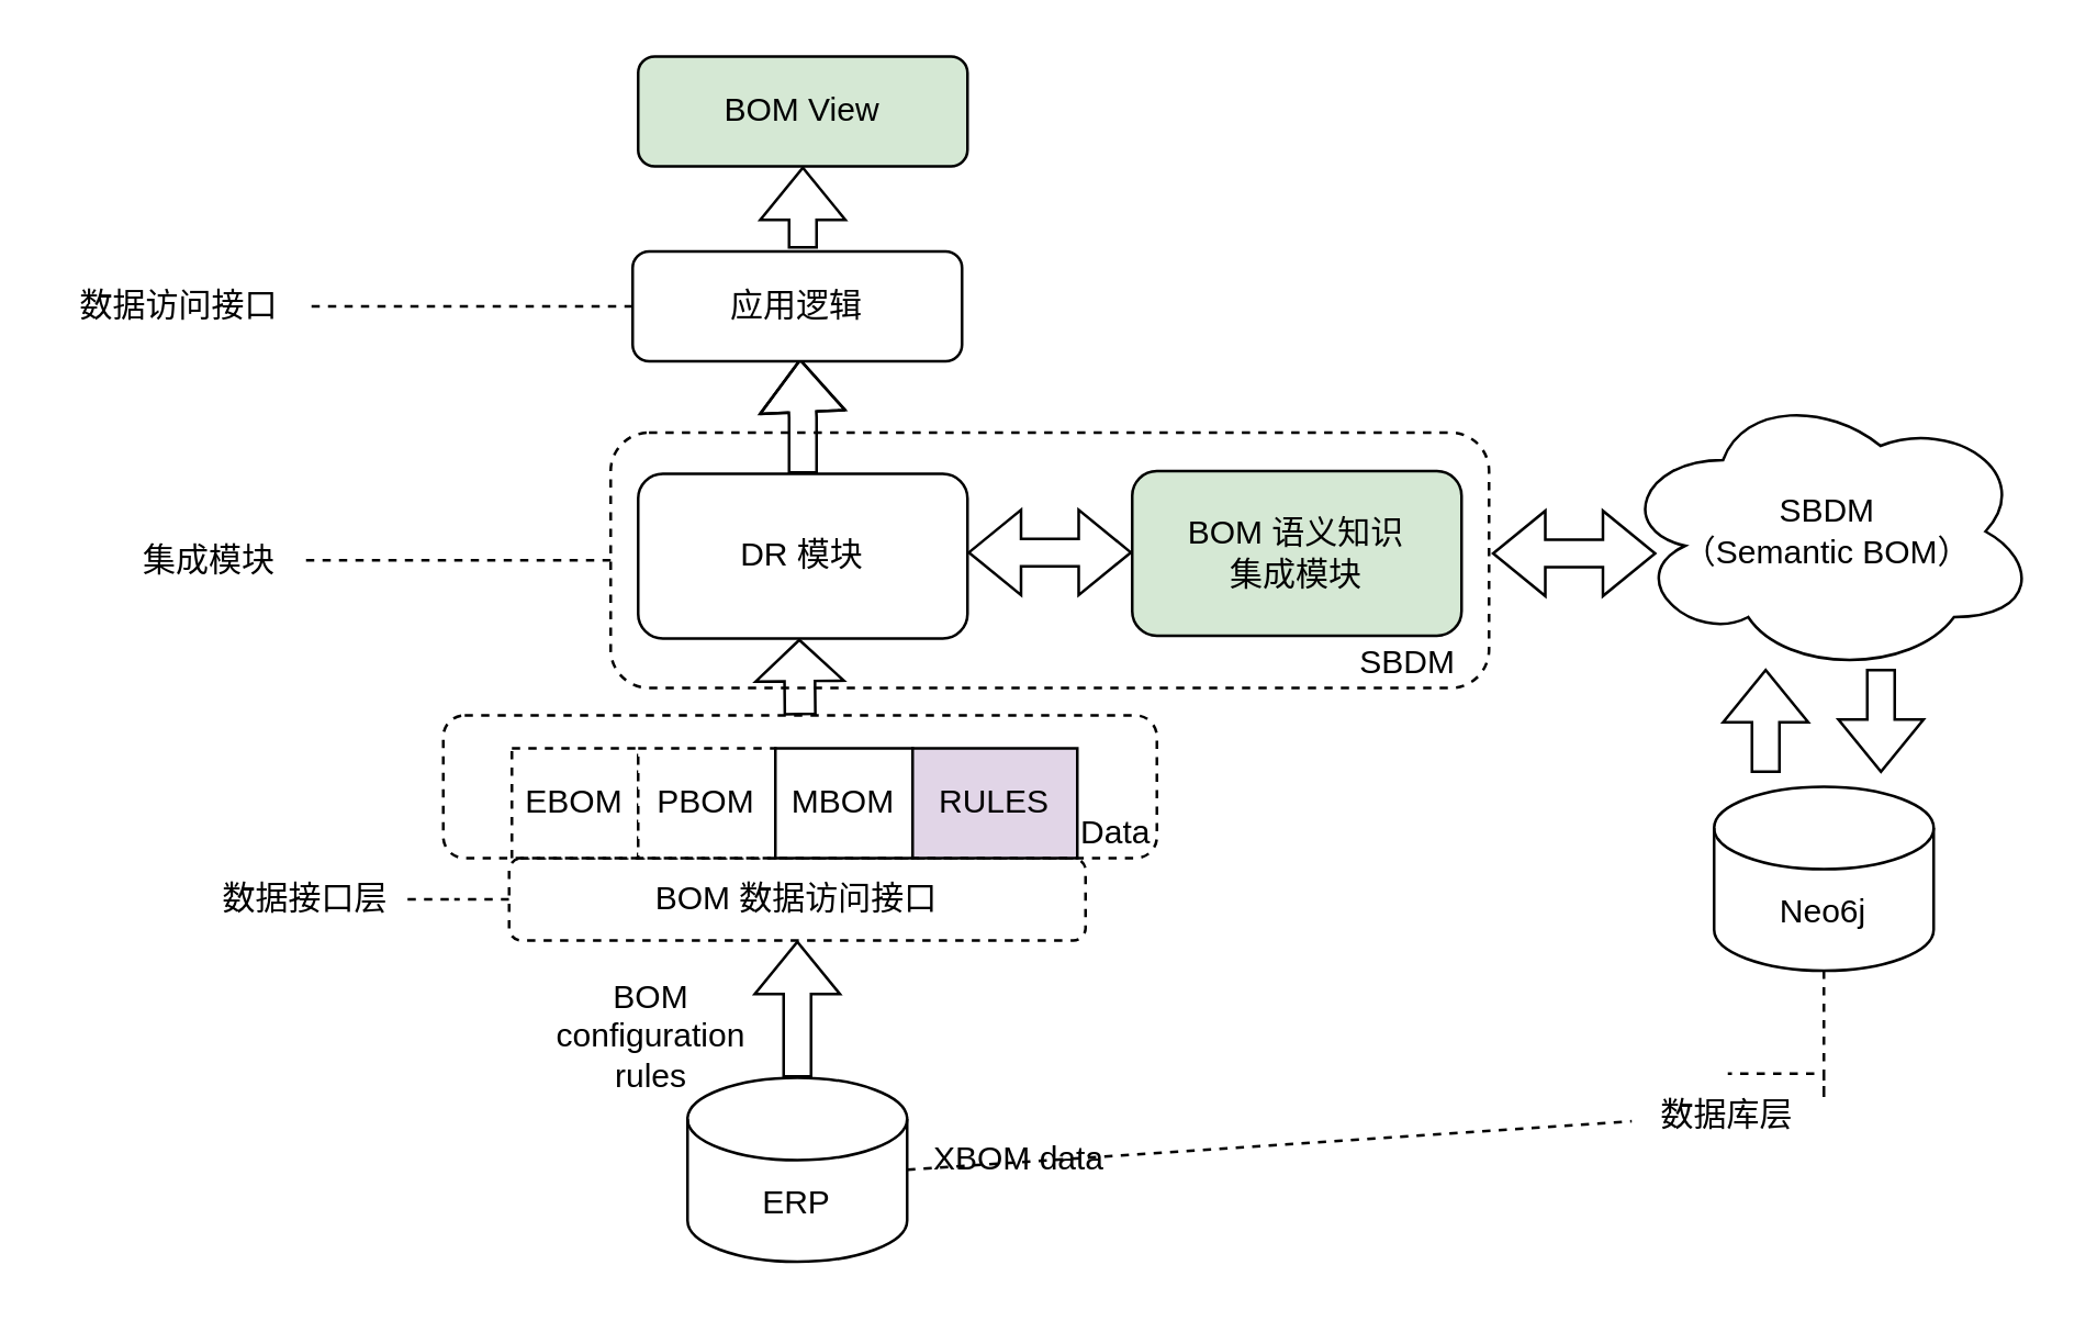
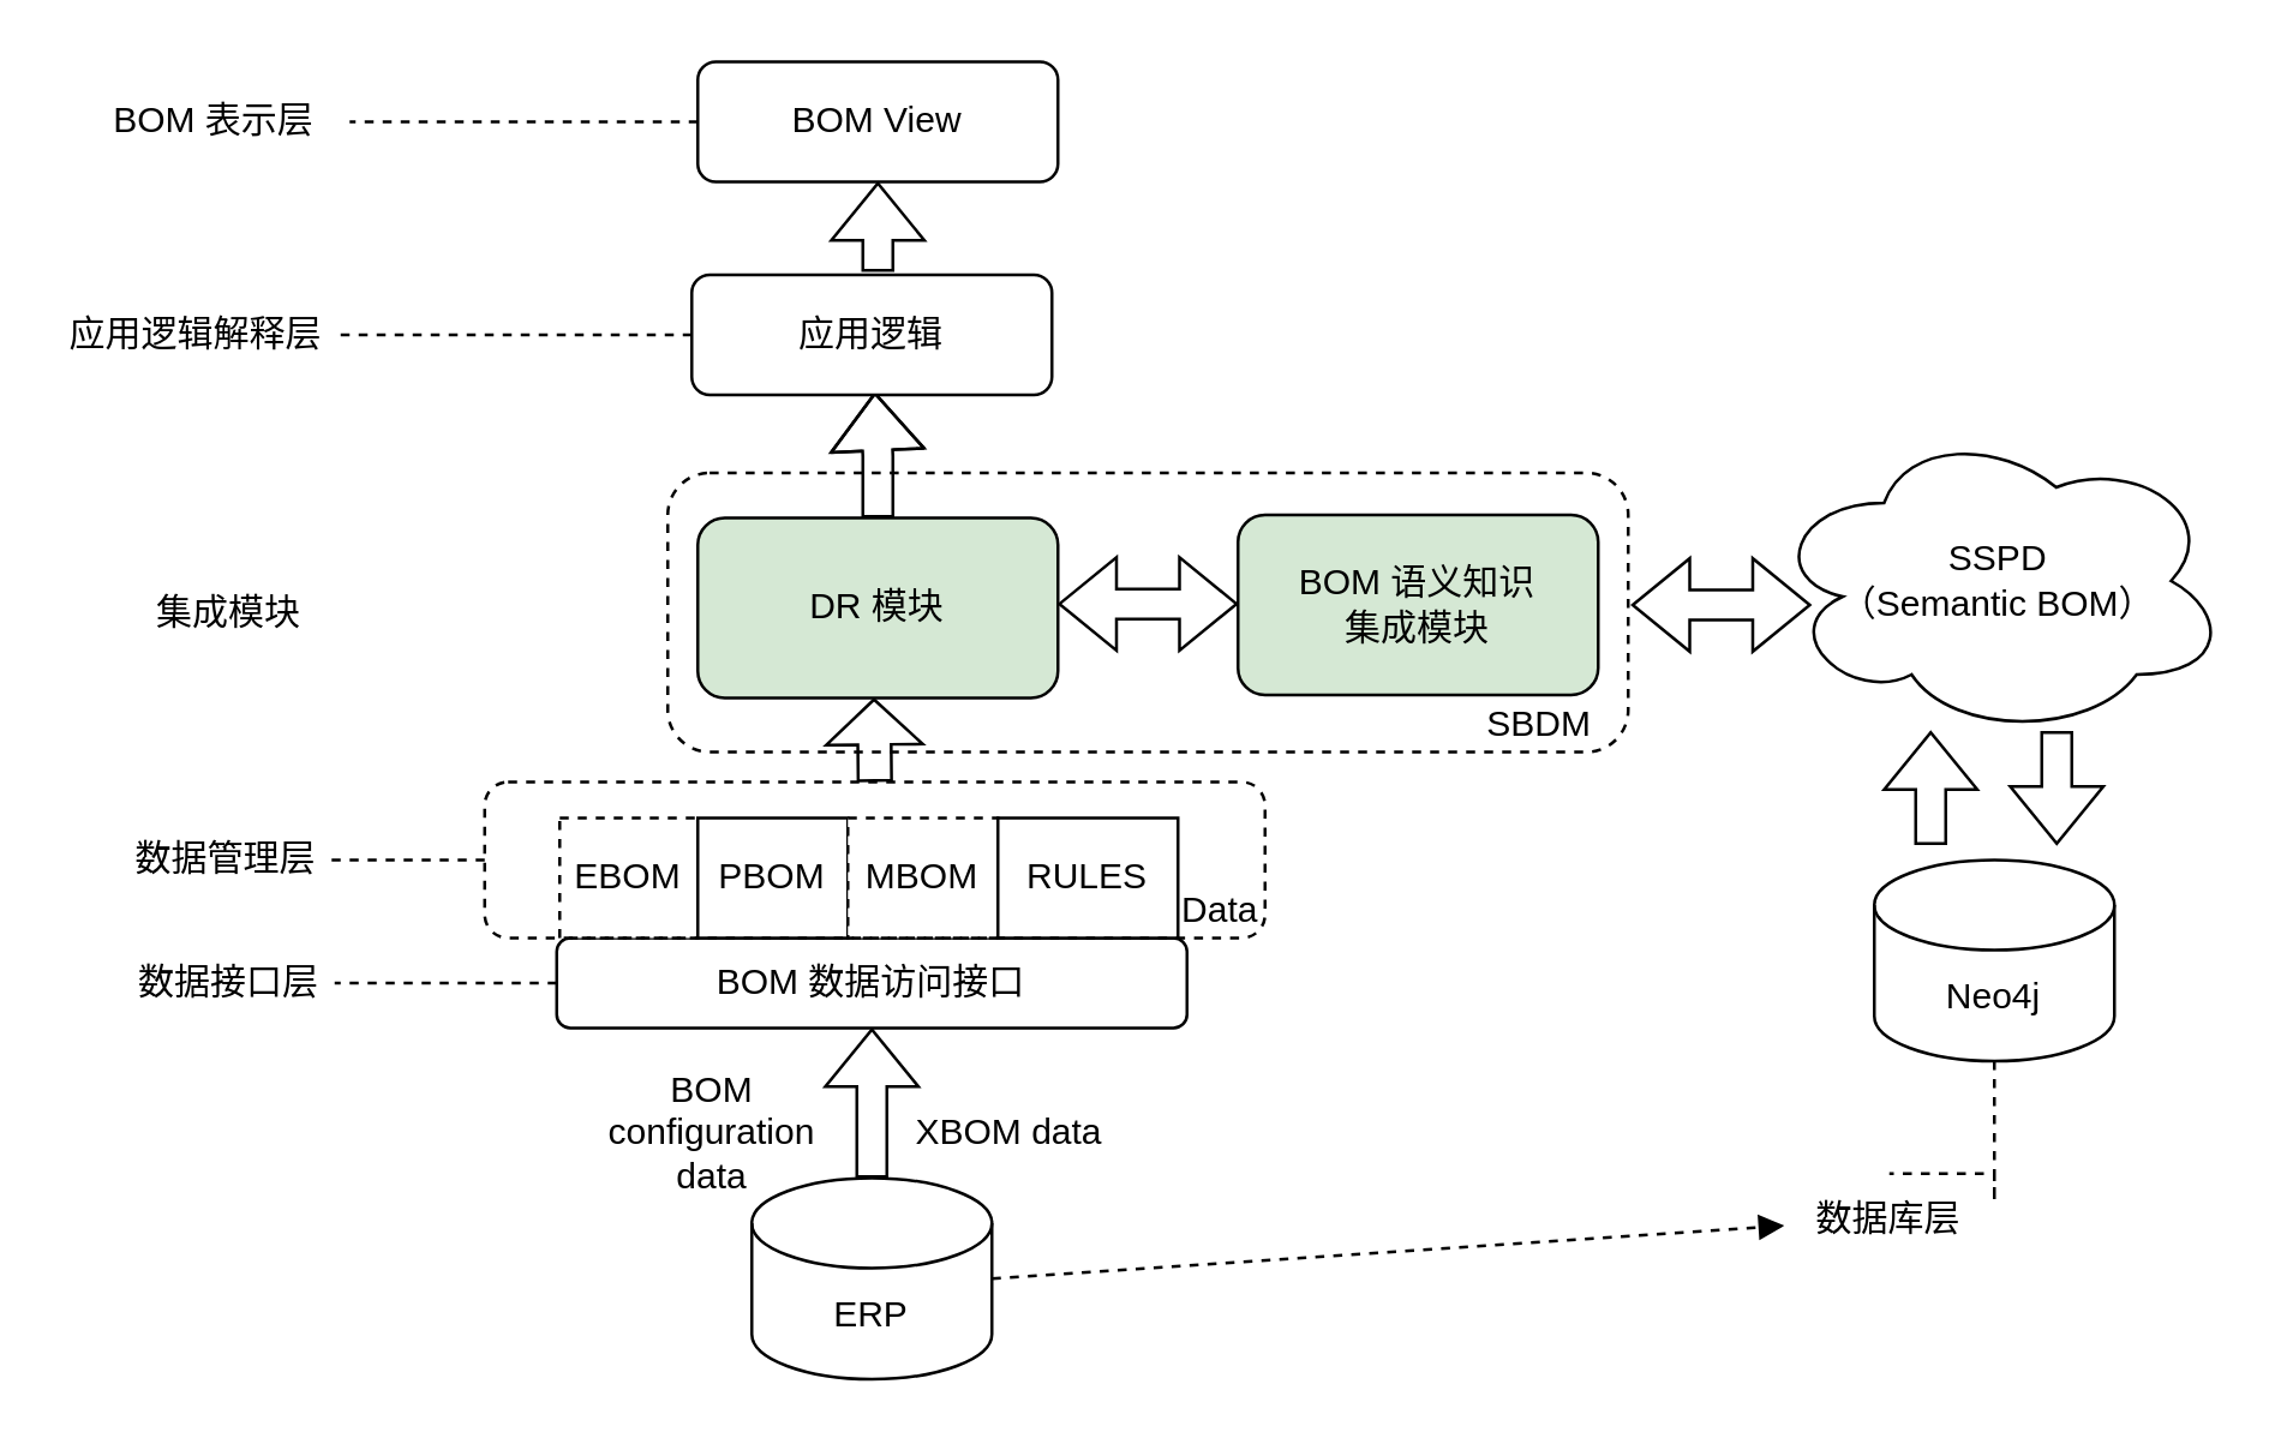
+ <mxCell id="31" value="BOM 表示层" style="text;html=1;strokeColor=none;fillColor=none;align=center;verticalAlign=middle;whiteSpace=wrap;rounded=0;" vertex="1" parent="1"><mxGeometry x="26" y="25" width="90" height="30" as="geometry" /></mxCell>
+ <mxCell id="32" style="edgeStyle=orthogonalEdgeStyle;rounded=0;orthogonalLoop=1;jettySize=auto;html=1;strokeColor=default;strokeWidth=1;dashed=1;endArrow=none;endFill=0;entryX=1;entryY=0.5;entryDx=0;entryDy=0;exitX=0;exitY=0.5;exitDx=0;exitDy=0;" edge="1" parent="1" source="3" target="31"><mxGeometry relative="1" as="geometry"><mxPoint x="241" y="154" as="sourcePoint" /><mxPoint x="121" y="154" as="targetPoint" /></mxGeometry></mxCell>
- <mxCell id="3" value="BOM View" style="rounded=1;whiteSpace=wrap;html=1;fillColor=#d5e8d4;" vertex="1" parent="1"><mxGeometry x="232" y="20" width="120" height="40" as="geometry" /></mxCell>
+ <mxCell id="3" value="BOM View" style="rounded=1;whiteSpace=wrap;html=1;" vertex="1" parent="1"><mxGeometry x="232" y="20" width="120" height="40" as="geometry" /></mxCell>
- <mxCell id="34" value="数据访问接口" style="text;html=1;strokeColor=none;fillColor=none;align=center;verticalAlign=middle;whiteSpace=wrap;rounded=0;" vertex="1" parent="1"><mxGeometry x="20" y="96" width="90" height="30" as="geometry" /></mxCell>
+ <mxCell id="34" value="应用逻辑解释层" style="text;html=1;strokeColor=none;fillColor=none;align=center;verticalAlign=middle;whiteSpace=wrap;rounded=0;" vertex="1" parent="1"><mxGeometry x="20" y="96" width="90" height="30" as="geometry" /></mxCell>
- <mxCell id="20" value="&lt;span&gt;SBDM&lt;br&gt;（Semantic BOM）&lt;/span&gt;" style="ellipse;shape=cloud;whiteSpace=wrap;html=1;rounded=0;fillColor=none;" vertex="1" parent="1"><mxGeometry x="589" y="141" width="153" height="104" as="geometry" /></mxCell>
+ <mxCell id="20" value="&lt;span&gt;SSPD&lt;br&gt;（Semantic BOM）&lt;/span&gt;" style="ellipse;shape=cloud;whiteSpace=wrap;html=1;rounded=0;fillColor=none;" vertex="1" parent="1"><mxGeometry x="589" y="141" width="153" height="104" as="geometry" /></mxCell>
- <mxCell id="6" value="DR 模块" style="rounded=1;whiteSpace=wrap;html=1;" vertex="1" parent="1"><mxGeometry x="232" y="172" width="120" height="60" as="geometry" /></mxCell>
+ <mxCell id="6" value="DR 模块" style="rounded=1;whiteSpace=wrap;html=1;fillColor=#d5e8d4;" vertex="1" parent="1"><mxGeometry x="232" y="172" width="120" height="60" as="geometry" /></mxCell>
- <mxCell id="30" style="edgeStyle=orthogonalEdgeStyle;rounded=0;orthogonalLoop=1;jettySize=auto;html=1;exitX=0;exitY=0.5;exitDx=0;exitDy=0;strokeColor=default;strokeWidth=1;dashed=1;endArrow=none;endFill=0;entryX=1;entryY=0.5;entryDx=0;entryDy=0;" edge="1" parent="1" source="2" target="26"><mxGeometry relative="1" as="geometry"><mxPoint x="195" y="388.84" as="sourcePoint" /><mxPoint x="121" y="388.84" as="targetPoint" /></mxGeometry></mxCell>
+ <mxCell id="23" value="数据管理层" style="text;html=1;strokeColor=none;fillColor=none;align=center;verticalAlign=middle;whiteSpace=wrap;rounded=0;" vertex="1" parent="1"><mxGeometry x="40" y="271" width="70" height="30" as="geometry" /></mxCell>
+ <mxCell id="25" style="edgeStyle=orthogonalEdgeStyle;rounded=0;orthogonalLoop=1;jettySize=auto;html=1;exitX=0;exitY=0.5;exitDx=0;exitDy=0;strokeColor=default;strokeWidth=1;dashed=1;endArrow=none;endFill=0;entryX=1;entryY=0.5;entryDx=0;entryDy=0;" edge="1" parent="1" source="38" target="23"><mxGeometry relative="1" as="geometry"><mxPoint x="185" y="293.84" as="sourcePoint" /><mxPoint x="111" y="293.84" as="targetPoint" /></mxGeometry></mxCell>
- <mxCell id="14" value="PBOM" style="rounded=0;whiteSpace=wrap;html=1;dashed=1;" vertex="1" parent="1"><mxGeometry x="232" y="272" width="50" height="40" as="geometry" /></mxCell>
+ <mxCell id="14" value="PBOM" style="rounded=0;whiteSpace=wrap;html=1;" vertex="1" parent="1"><mxGeometry x="232" y="272" width="50" height="40" as="geometry" /></mxCell>
- <mxCell id="15" value="MBOM" style="rounded=0;whiteSpace=wrap;html=1;" vertex="1" parent="1"><mxGeometry x="282" y="272" width="50" height="40" as="geometry" /></mxCell>
+ <mxCell id="15" value="MBOM" style="rounded=0;whiteSpace=wrap;html=1;dashed=1;" vertex="1" parent="1"><mxGeometry x="282" y="272" width="50" height="40" as="geometry" /></mxCell>
- <mxCell id="24" value="RULES" style="rounded=0;whiteSpace=wrap;html=1;fillColor=#e1d5e7;" vertex="1" parent="1"><mxGeometry x="332" y="272" width="60" height="40" as="geometry" /></mxCell>
+ <mxCell id="24" value="RULES" style="rounded=0;whiteSpace=wrap;html=1;" vertex="1" parent="1"><mxGeometry x="332" y="272" width="60" height="40" as="geometry" /></mxCell>
- <mxCell id="22" value="数据接口层" style="text;html=1;strokeColor=none;fillColor=none;align=center;verticalAlign=middle;whiteSpace=wrap;rounded=0;" vertex="1" parent="1"><mxGeometry x="76" y="312" width="70" height="30" as="geometry" /></mxCell>
+ <mxCell id="22" value="数据接口层" style="text;html=1;strokeColor=none;fillColor=none;align=center;verticalAlign=middle;whiteSpace=wrap;rounded=0;" vertex="1" parent="1"><mxGeometry x="41" y="312" width="70" height="30" as="geometry" /></mxCell>
- <mxCell id="12" value="BOM 数据访问接口" style="rounded=1;whiteSpace=wrap;html=1;dashed=1;" vertex="1" parent="1"><mxGeometry x="185" y="312" width="210" height="30" as="geometry" /></mxCell>
+ <mxCell id="12" value="BOM 数据访问接口" style="rounded=1;whiteSpace=wrap;html=1;" vertex="1" parent="1"><mxGeometry x="185" y="312" width="210" height="30" as="geometry" /></mxCell>
- <mxCell id="17" value="Neo6j" style="shape=cylinder3;whiteSpace=wrap;html=1;boundedLbl=1;backgroundOutline=1;size=15;" vertex="1" parent="1"><mxGeometry x="624" y="286" width="80" height="67" as="geometry" /></mxCell>
+ <mxCell id="17" value="Neo4j" style="shape=cylinder3;whiteSpace=wrap;html=1;boundedLbl=1;backgroundOutline=1;size=15;" vertex="1" parent="1"><mxGeometry x="624" y="286" width="80" height="67" as="geometry" /></mxCell>
- <mxCell id="9" value="BOM configuration rules" style="text;html=1;strokeColor=none;fillColor=none;align=center;verticalAlign=middle;whiteSpace=wrap;rounded=0;dashed=1;" vertex="1" parent="1"><mxGeometry x="192" y="362" width="90" height="30" as="geometry" /></mxCell>
+ <mxCell id="9" value="BOM configuration data" style="text;html=1;strokeColor=none;fillColor=none;align=center;verticalAlign=middle;whiteSpace=wrap;rounded=0;dashed=1;" vertex="1" parent="1"><mxGeometry x="192" y="362" width="90" height="30" as="geometry" /></mxCell>
- <mxCell id="29" value="" style="endArrow=none;dashed=1;html=1;rounded=0;strokeColor=default;strokeWidth=1;exitX=1;exitY=0.5;exitDx=0;exitDy=0;exitPerimeter=0;" edge="1" parent="1" source="8" target="28"><mxGeometry width="50" height="50" relative="1" as="geometry"><mxPoint x="581" y="588" as="sourcePoint" /><mxPoint x="471" y="459" as="targetPoint" /></mxGeometry></mxCell>
+ <mxCell id="29" value="" style="endArrow=block;dashed=1;html=1;rounded=0;strokeColor=default;strokeWidth=1;exitX=1;exitY=0.5;exitDx=0;exitDy=0;exitPerimeter=0;" edge="1" parent="1" source="8" target="28"><mxGeometry width="50" height="50" relative="1" as="geometry"><mxPoint x="581" y="588" as="sourcePoint" /><mxPoint x="471" y="459" as="targetPoint" /></mxGeometry></mxCell>
- <mxCell id="10" value="XBOM data" style="text;html=1;strokeColor=none;fillColor=none;align=center;verticalAlign=middle;whiteSpace=wrap;rounded=0;dashed=1;" vertex="1" parent="1"><mxGeometry x="336" y="407" width="70" height="30" as="geometry" /></mxCell>
+ <mxCell id="10" value="XBOM data" style="text;html=1;strokeColor=none;fillColor=none;align=center;verticalAlign=middle;whiteSpace=wrap;rounded=0;dashed=1;" vertex="1" parent="1"><mxGeometry x="301" y="362" width="70" height="30" as="geometry" /></mxCell>
